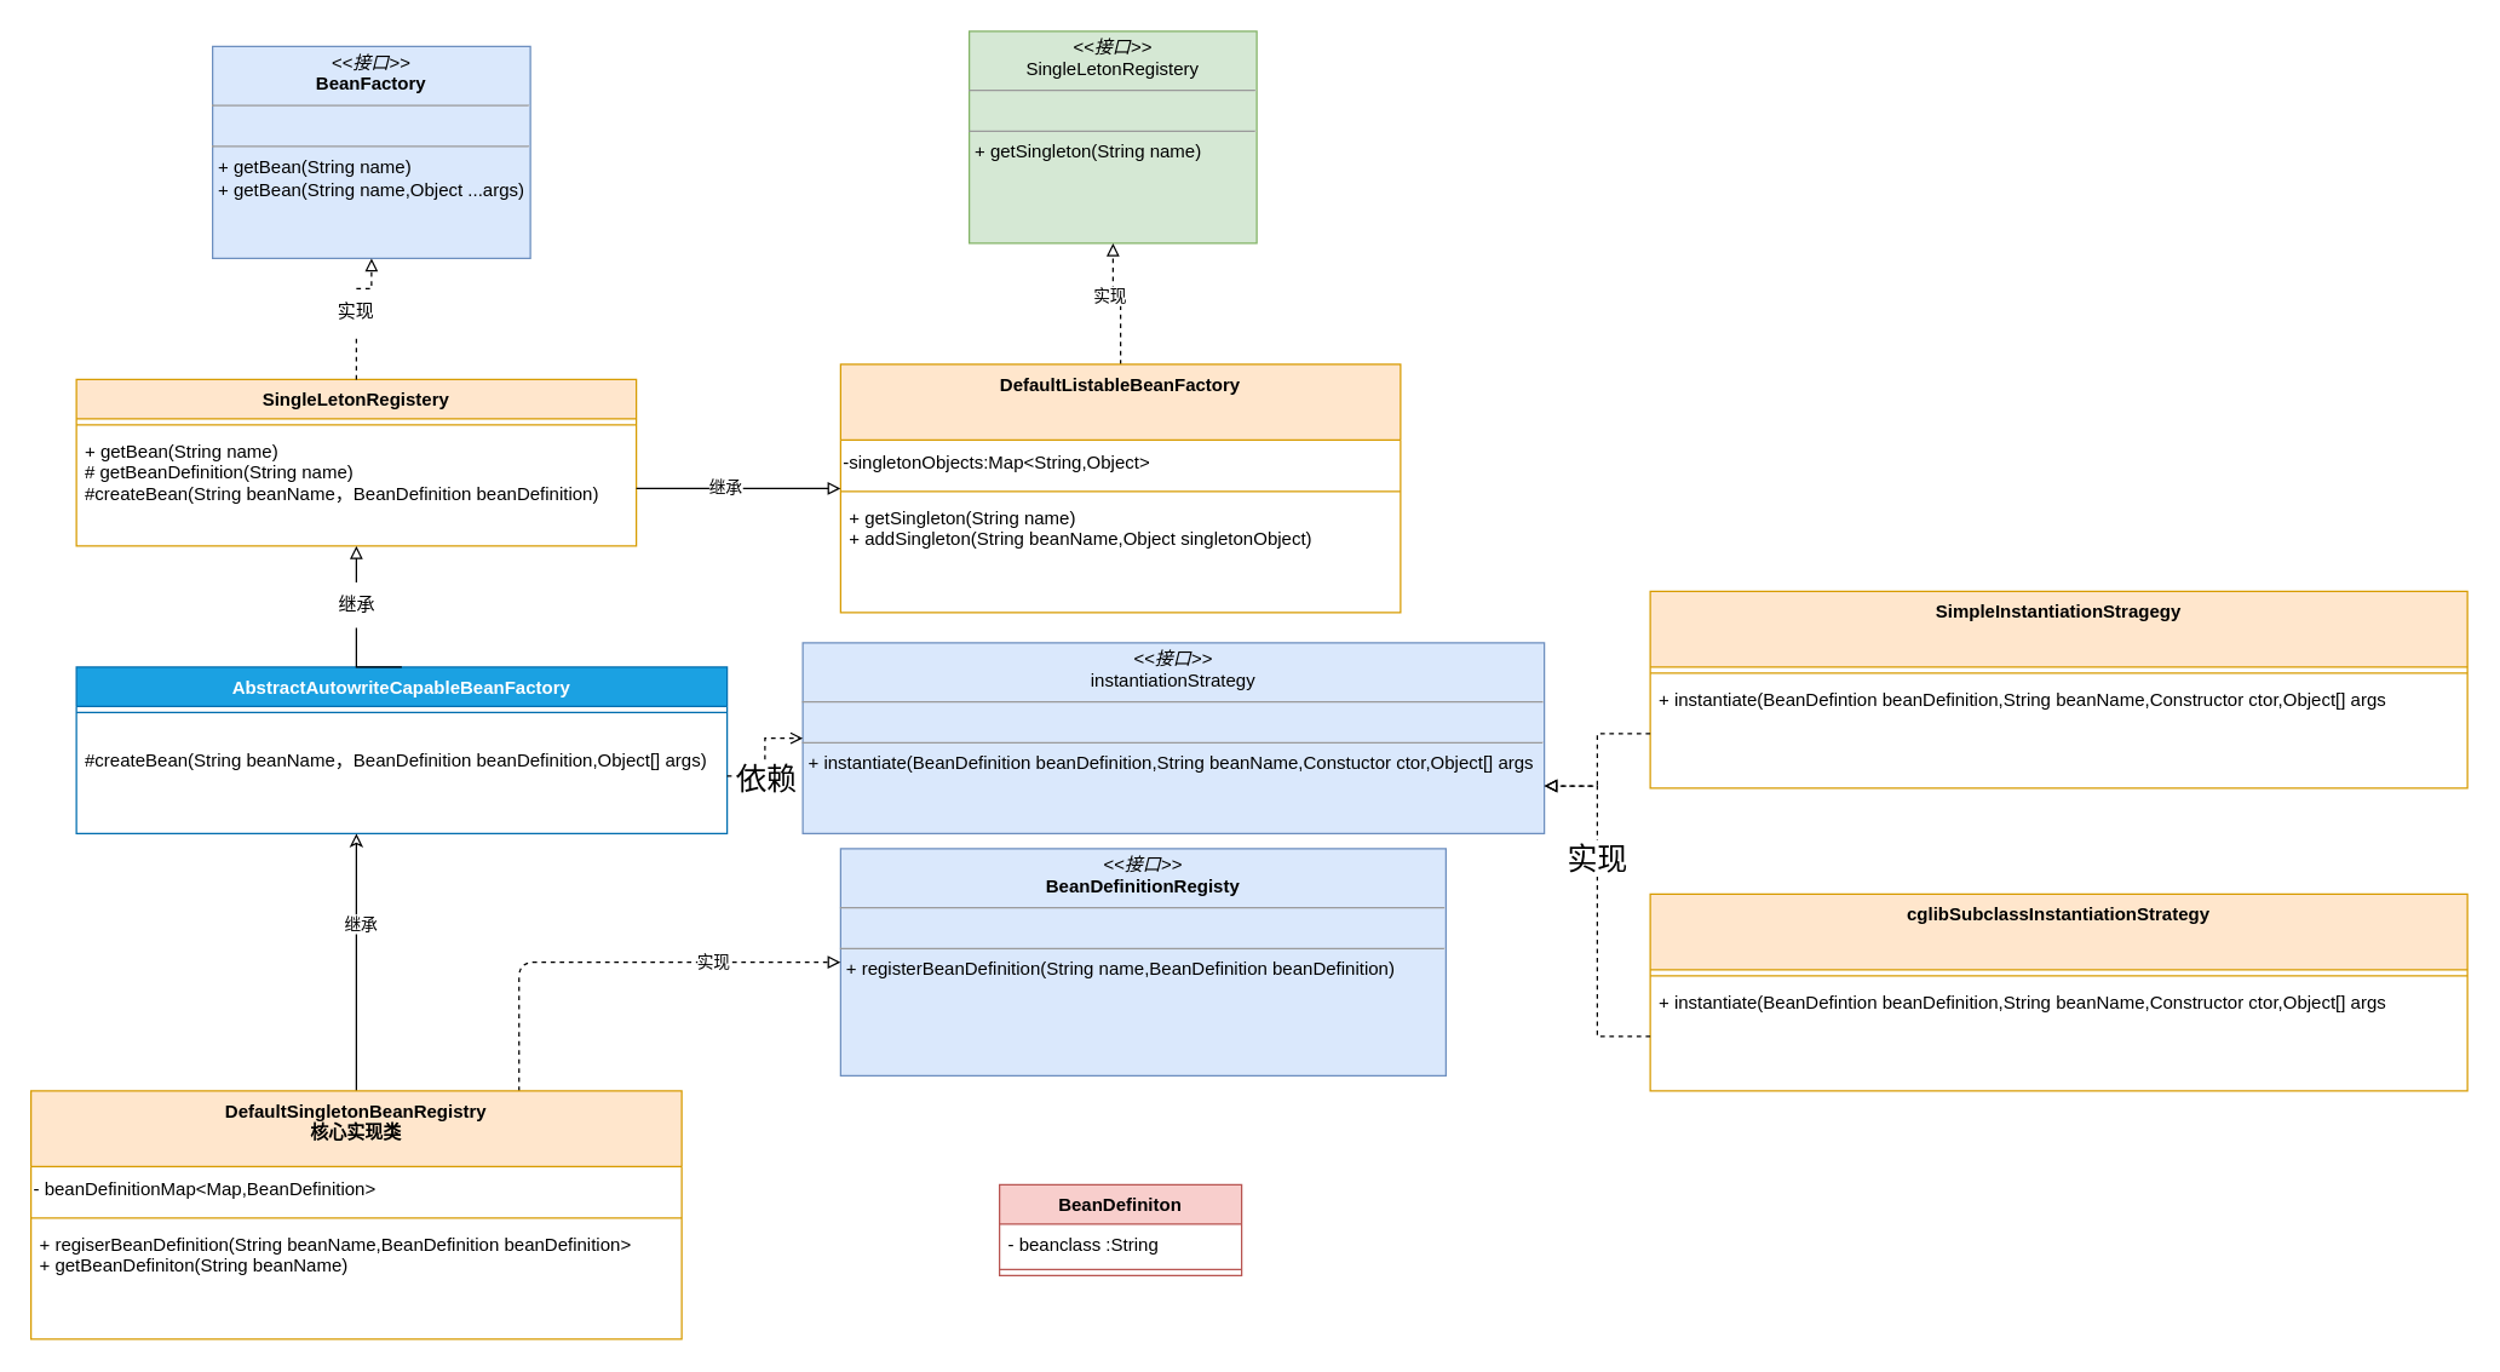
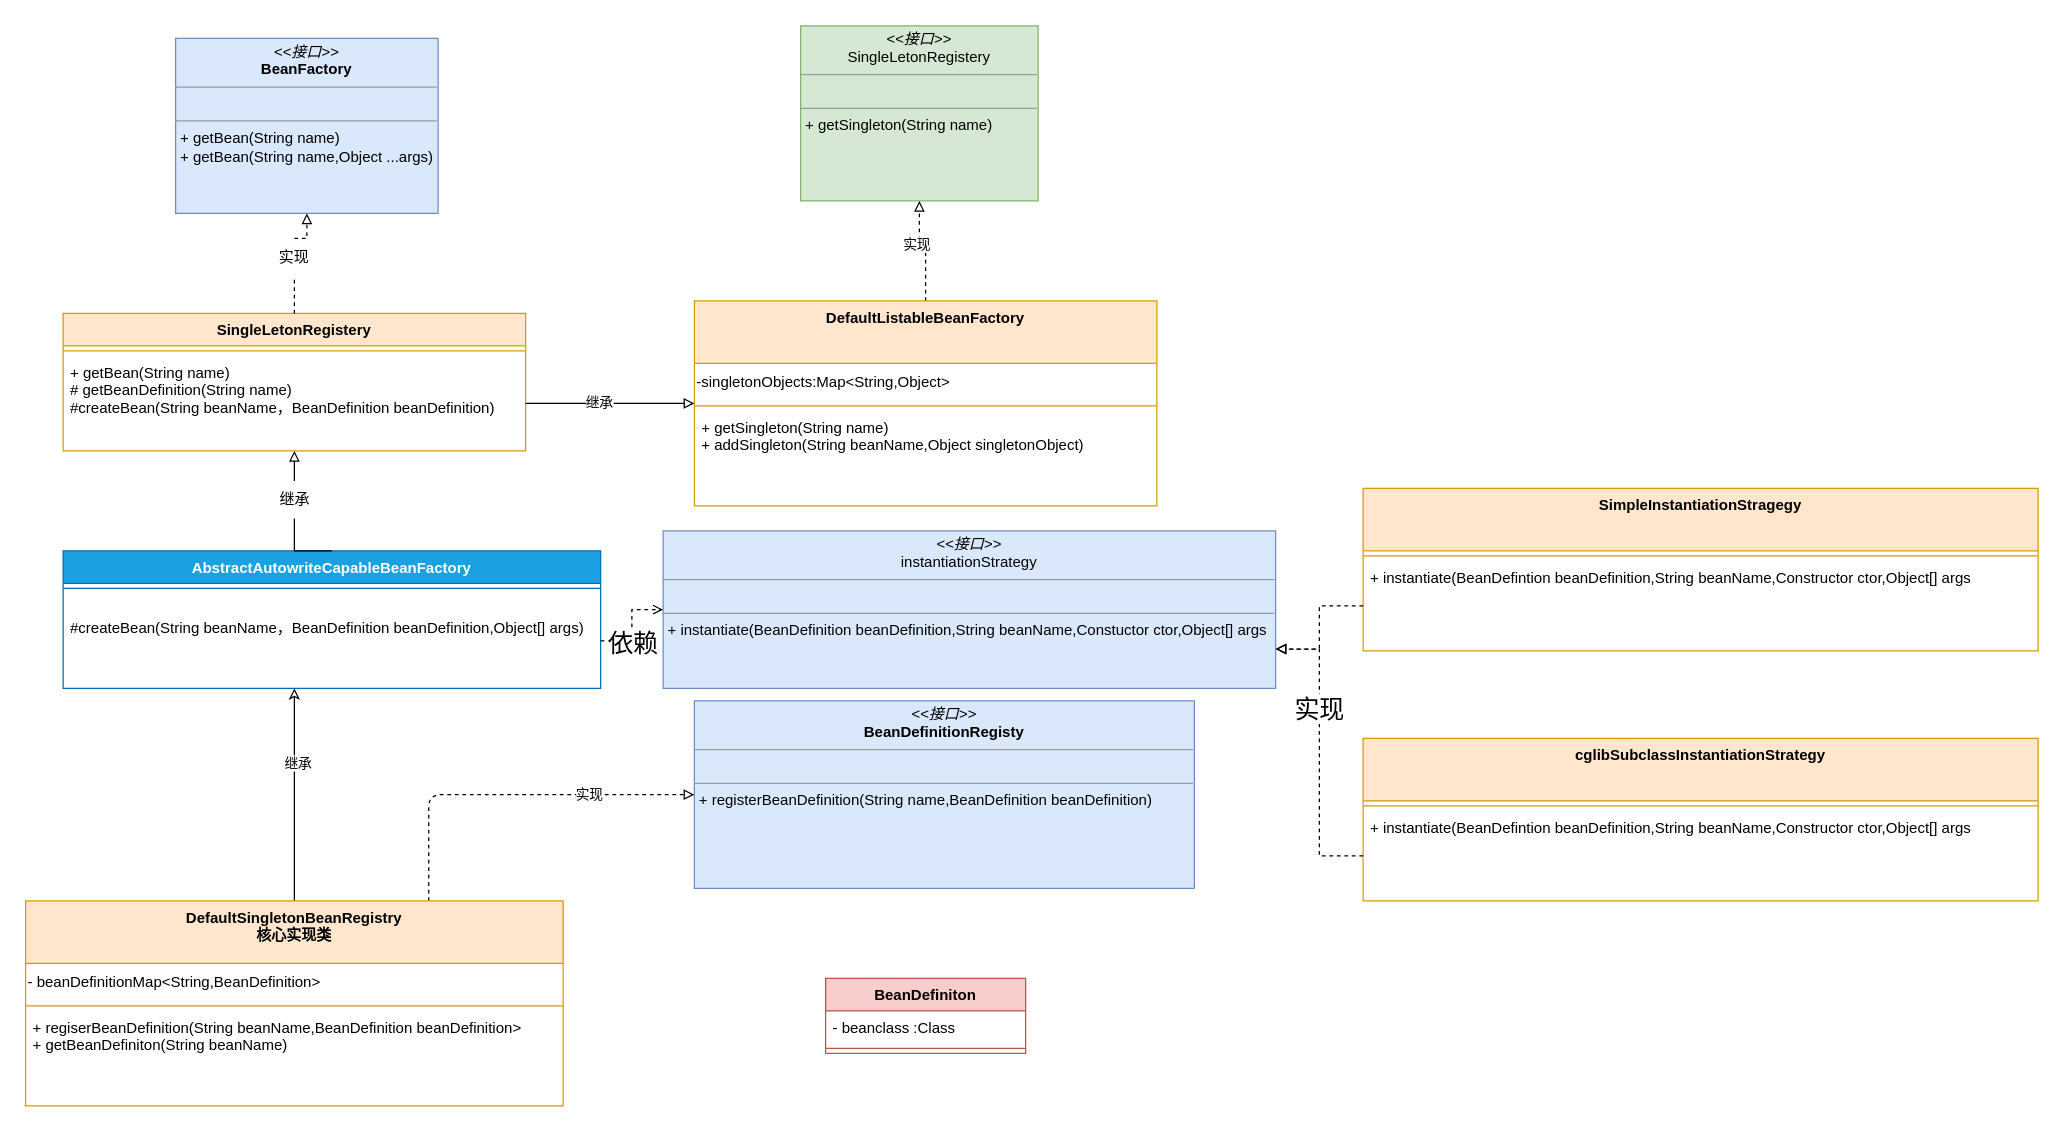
- <mxCell id="24" value="- beanDefinitionMap&amp;lt;Map,BeanDefinition&amp;gt;" style="text;html=1;strokeColor=none;fillColor=none;align=left;verticalAlign=middle;whiteSpace=wrap;rounded=0;" parent="23" vertex="1"><mxGeometry y="50" width="430" height="30" as="geometry" /></mxCell>
+ <mxCell id="24" value="- beanDefinitionMap&amp;lt;String,BeanDefinition&amp;gt;" style="text;html=1;strokeColor=none;fillColor=none;align=left;verticalAlign=middle;whiteSpace=wrap;rounded=0;" parent="23" vertex="1"><mxGeometry y="50" width="430" height="30" as="geometry" /></mxCell>
- <mxCell id="28" value="- beanclass :String" style="text;strokeColor=none;fillColor=none;align=left;verticalAlign=top;spacingLeft=4;spacingRight=4;overflow=hidden;rotatable=0;points=[[0,0.5],[1,0.5]];portConstraint=eastwest;" parent="27" vertex="1"><mxGeometry y="26" width="160" height="26" as="geometry" /></mxCell>
+ <mxCell id="28" value="- beanclass :Class" style="text;strokeColor=none;fillColor=none;align=left;verticalAlign=top;spacingLeft=4;spacingRight=4;overflow=hidden;rotatable=0;points=[[0,0.5],[1,0.5]];portConstraint=eastwest;" parent="27" vertex="1"><mxGeometry y="26" width="160" height="26" as="geometry" /></mxCell>
